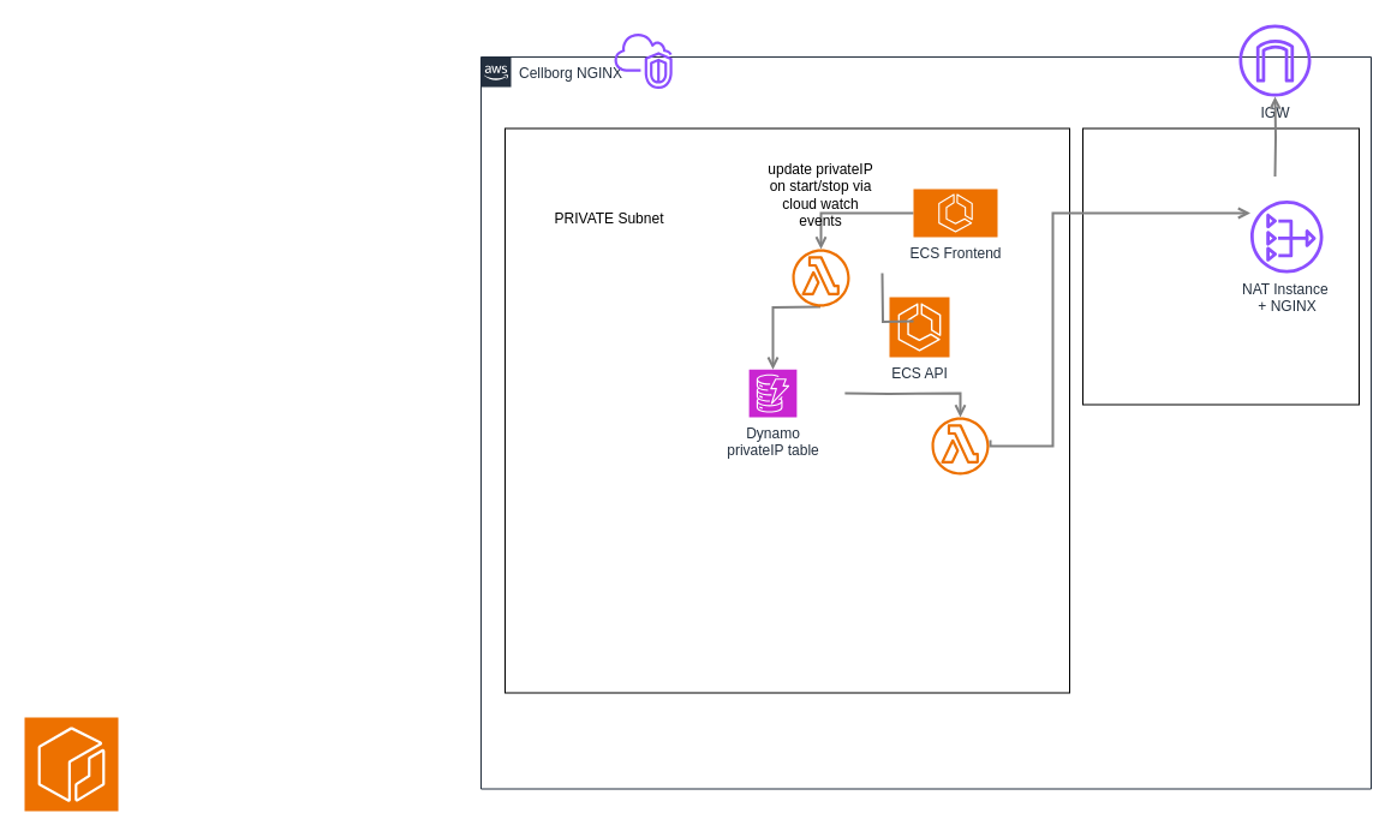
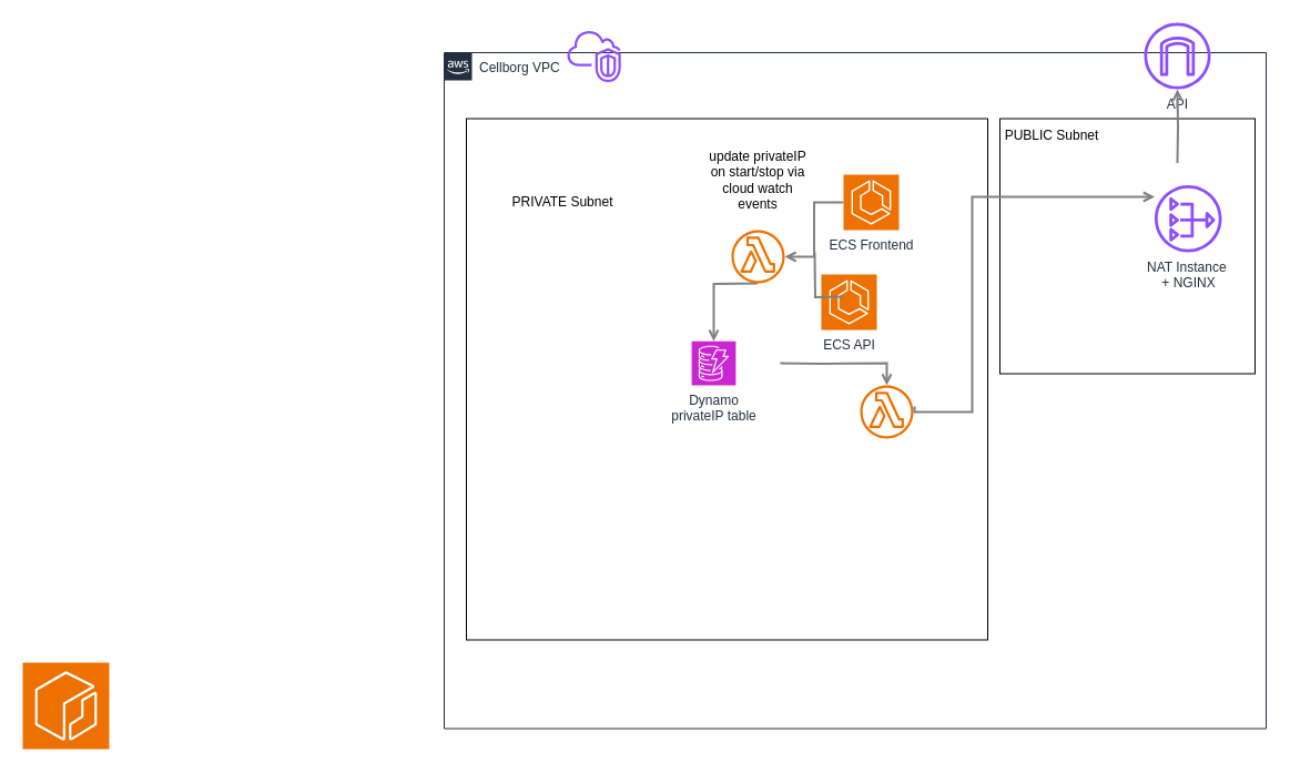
- <mxCell id="2" value="Cellborg NGINX" style="points=[[0,0],[0.25,0],[0.5,0],[0.75,0],[1,0],[1,0.25],[1,0.5],[1,0.75],[1,1],[0.75,1],[0.5,1],[0.25,1],[0,1],[0,0.75],[0,0.5],[0,0.25]];outlineConnect=0;gradientColor=none;html=1;whiteSpace=wrap;fontSize=12;fontStyle=0;shape=mxgraph.aws4.group;grIcon=mxgraph.aws4.group_aws_cloud_alt;strokeColor=#232F3E;fillColor=none;verticalAlign=top;align=left;spacingLeft=30;fontColor=#232F3E;dashed=0;labelBackgroundColor=#ffffff;container=1;pointerEvents=0;collapsible=0;recursiveResize=0;" parent="1" vertex="1"><mxGeometry x="400" y="47" width="741" height="609.5" as="geometry" /></mxCell>
+ <mxCell id="2" value="Cellborg VPC" style="points=[[0,0],[0.25,0],[0.5,0],[0.75,0],[1,0],[1,0.25],[1,0.5],[1,0.75],[1,1],[0.75,1],[0.5,1],[0.25,1],[0,1],[0,0.75],[0,0.5],[0,0.25]];outlineConnect=0;gradientColor=none;html=1;whiteSpace=wrap;fontSize=12;fontStyle=0;shape=mxgraph.aws4.group;grIcon=mxgraph.aws4.group_aws_cloud_alt;strokeColor=#232F3E;fillColor=none;verticalAlign=top;align=left;spacingLeft=30;fontColor=#232F3E;dashed=0;labelBackgroundColor=#ffffff;container=1;pointerEvents=0;collapsible=0;recursiveResize=0;" parent="1" vertex="1"><mxGeometry x="400" y="47" width="741" height="609.5" as="geometry" /></mxCell>
- <mxCell id="4" value="IGW" style="sketch=0;outlineConnect=0;fontColor=#232F3E;gradientColor=none;fillColor=#8C4FFF;strokeColor=none;dashed=0;verticalLabelPosition=bottom;verticalAlign=top;align=center;html=1;fontSize=12;fontStyle=0;aspect=fixed;pointerEvents=1;shape=mxgraph.aws4.internet_gateway;" vertex="1" parent="2"><mxGeometry x="631" y="-27" width="60" height="60" as="geometry" /></mxCell>
+ <mxCell id="4" value="API" style="sketch=0;outlineConnect=0;fontColor=#232F3E;gradientColor=none;fillColor=#8C4FFF;strokeColor=none;dashed=0;verticalLabelPosition=bottom;verticalAlign=top;align=center;html=1;fontSize=12;fontStyle=0;aspect=fixed;pointerEvents=1;shape=mxgraph.aws4.internet_gateway;" vertex="1" parent="2"><mxGeometry x="631" y="-27" width="60" height="60" as="geometry" /></mxCell>
+ <mxCell id="8" value="PUBLIC Subnet" style="text;strokeColor=none;align=center;fillColor=none;html=1;verticalAlign=middle;whiteSpace=wrap;rounded=0;" vertex="1" parent="2"><mxGeometry x="501" y="59.5" width="94" height="30" as="geometry" /></mxCell>
- <mxCell id="16" value="ECS Frontend" style="sketch=0;points=[[0,0,0],[0.25,0,0],[0.5,0,0],[0.75,0,0],[1,0,0],[0,1,0],[0.25,1,0],[0.5,1,0],[0.75,1,0],[1,1,0],[0,0.25,0],[0,0.5,0],[0,0.75,0],[1,0.25,0],[1,0.5,0],[1,0.75,0]];outlineConnect=0;fontColor=#232F3E;fillColor=#ED7100;strokeColor=#ffffff;dashed=0;verticalLabelPosition=bottom;verticalAlign=top;align=center;html=1;fontSize=12;fontStyle=0;aspect=fixed;shape=mxgraph.aws4.resourceIcon;resIcon=mxgraph.aws4.ecs;" vertex="1" parent="2"><mxGeometry x="360" y="110" width="70" height="40" as="geometry" /></mxCell>
+ <mxCell id="16" value="ECS Frontend" style="sketch=0;points=[[0,0,0],[0.25,0,0],[0.5,0,0],[0.75,0,0],[1,0,0],[0,1,0],[0.25,1,0],[0.5,1,0],[0.75,1,0],[1,1,0],[0,0.25,0],[0,0.5,0],[0,0.75,0],[1,0.25,0],[1,0.5,0],[1,0.75,0]];outlineConnect=0;fontColor=#232F3E;fillColor=#ED7100;strokeColor=#ffffff;dashed=0;verticalLabelPosition=bottom;verticalAlign=top;align=center;html=1;fontSize=12;fontStyle=0;aspect=fixed;shape=mxgraph.aws4.resourceIcon;resIcon=mxgraph.aws4.ecs;" vertex="1" parent="2"><mxGeometry x="360" y="110" width="50" height="50" as="geometry" /></mxCell>
